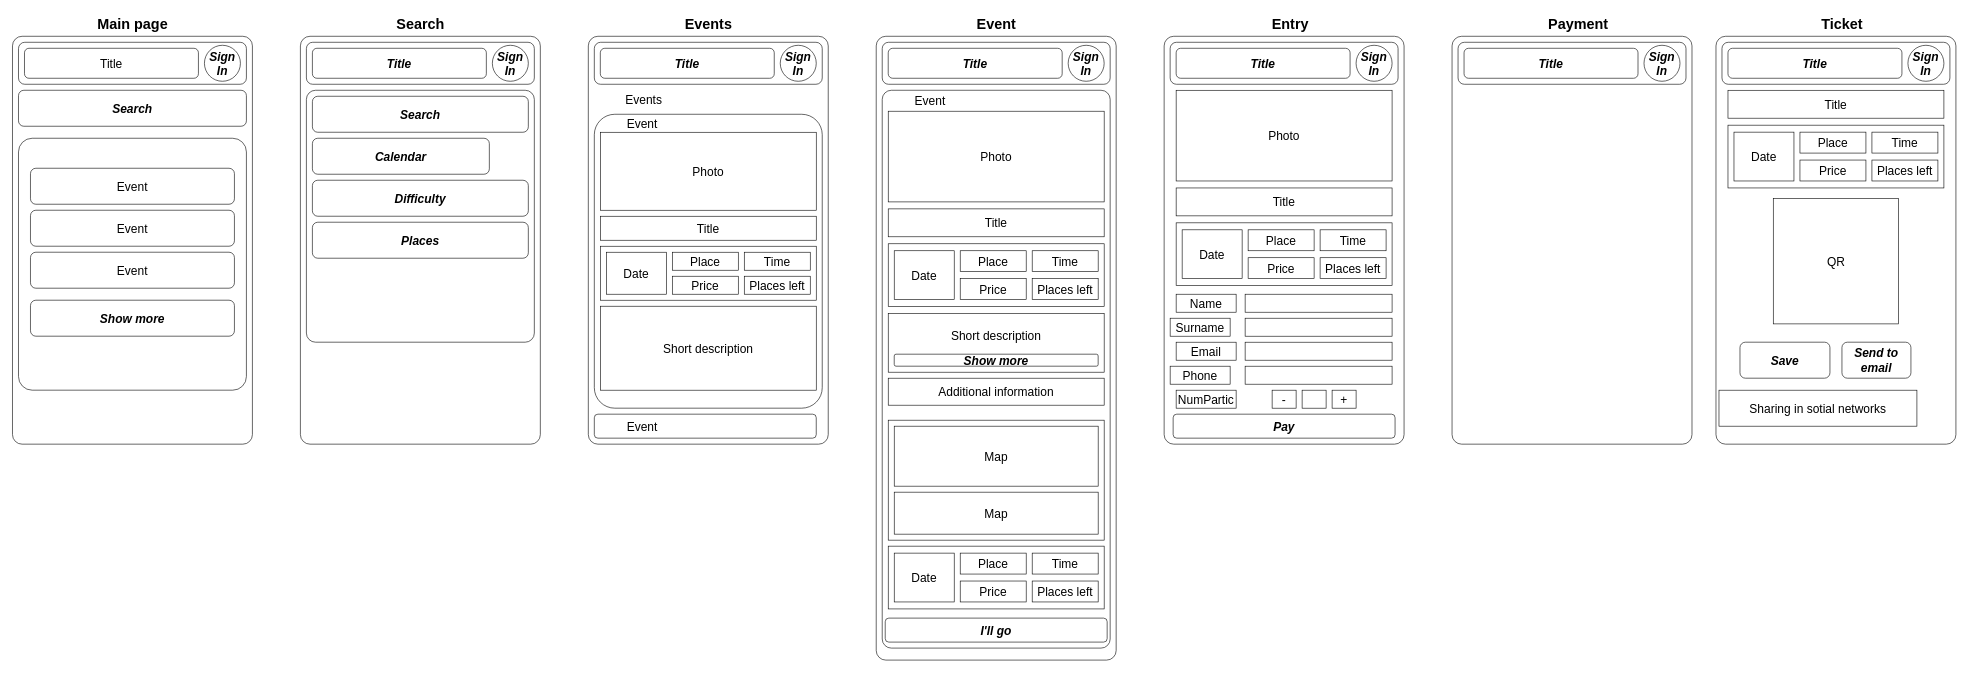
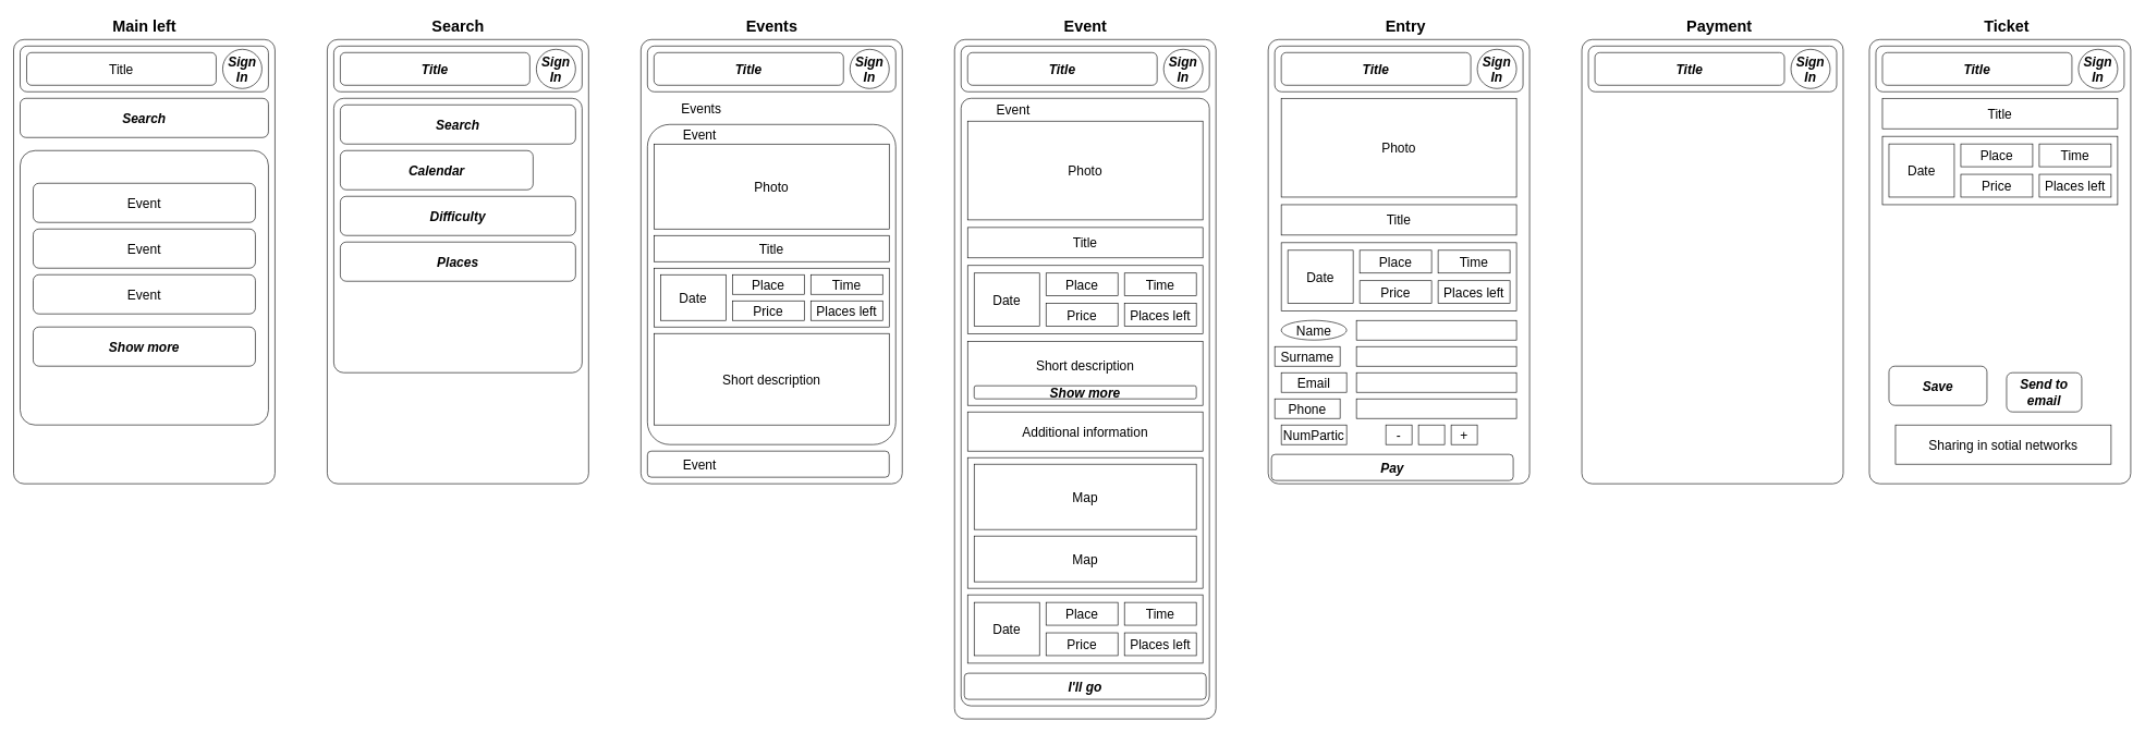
- <mxCell id="38" value="Main page" style="text;strokeColor=none;fillColor=none;html=1;fontSize=24;fontStyle=1;verticalAlign=middle;align=center;" vertex="1" parent="1"><mxGeometry x="170" width="100" height="40" as="geometry" y="20" /></mxCell>
+ <mxCell id="38" value="Main left" style="text;strokeColor=none;fillColor=none;html=1;fontSize=24;fontStyle=1;verticalAlign=middle;align=center;" vertex="1" parent="1"><mxGeometry x="170" width="100" height="40" as="geometry" y="20" /></mxCell>
- <mxCell id="124" value="QR" style="whiteSpace=wrap;html=1;aspect=fixed;fontSize=20;fillColor=none;" vertex="1" parent="1"><mxGeometry x="2955.51" y="330.51" width="208.98" height="208.98" as="geometry" /></mxCell>
- <mxCell id="75" value="Name" style="rounded=0;whiteSpace=wrap;html=1;fontSize=20;fillColor=none;" vertex="1" parent="1"><mxGeometry x="1960" y="490" width="100" height="30" as="geometry" /></mxCell>
+ <mxCell id="75" value="Name" style="ellipse;whiteSpace=wrap;html=1;fontSize=20;fillColor=none;" vertex="1" parent="1"><mxGeometry x="1960" y="490" width="100" height="30" as="geometry" /></mxCell>
- <mxCell id="125" value="Save" style="rounded=1;whiteSpace=wrap;html=1;fontSize=20;fillColor=none;fontStyle=3" vertex="1" parent="1"><mxGeometry x="2900" y="570" width="150" height="60" as="geometry" /></mxCell>
+ <mxCell id="125" value="Save" style="rounded=1;whiteSpace=wrap;html=1;fontSize=20;fillColor=none;fontStyle=3" vertex="1" parent="1"><mxGeometry x="2890" y="560" width="150" height="60" as="geometry" /></mxCell>
- <mxCell id="59" value="Additional information" style="rounded=0;whiteSpace=wrap;html=1;fontSize=20;fillColor=none;" vertex="1" parent="1"><mxGeometry x="1480" y="630" width="360" height="45" as="geometry" /></mxCell>
+ <mxCell id="59" value="Additional information" style="rounded=0;whiteSpace=wrap;html=1;fontSize=20;fillColor=none;" vertex="1" parent="1"><mxGeometry x="1480" y="630" width="360" height="60" as="geometry" /></mxCell>
- <mxCell id="127" value="Sharing in sotial networks" style="rounded=0;whiteSpace=wrap;html=1;fontSize=20;fillColor=none;" vertex="1" parent="1"><mxGeometry x="2865" y="650" width="330" height="60" as="geometry" /></mxCell>
+ <mxCell id="127" value="Sharing in sotial networks" style="rounded=0;whiteSpace=wrap;html=1;fontSize=20;fillColor=none;" vertex="1" parent="1"><mxGeometry x="2900" y="650" width="330" height="60" as="geometry" /></mxCell>
- <mxCell id="86" value="&lt;i&gt;&lt;b&gt;Pay&lt;/b&gt;&lt;/i&gt;" style="rounded=1;whiteSpace=wrap;html=1;fontSize=20;fillColor=none;" vertex="1" parent="1"><mxGeometry x="1955" y="690" width="370" height="40" as="geometry" /></mxCell>
+ <mxCell id="86" value="&lt;i&gt;&lt;b&gt;Pay&lt;/b&gt;&lt;/i&gt;" style="rounded=1;whiteSpace=wrap;html=1;fontSize=20;fillColor=none;" vertex="1" parent="1"><mxGeometry x="1945" y="695" width="370" height="40" as="geometry" /></mxCell>
